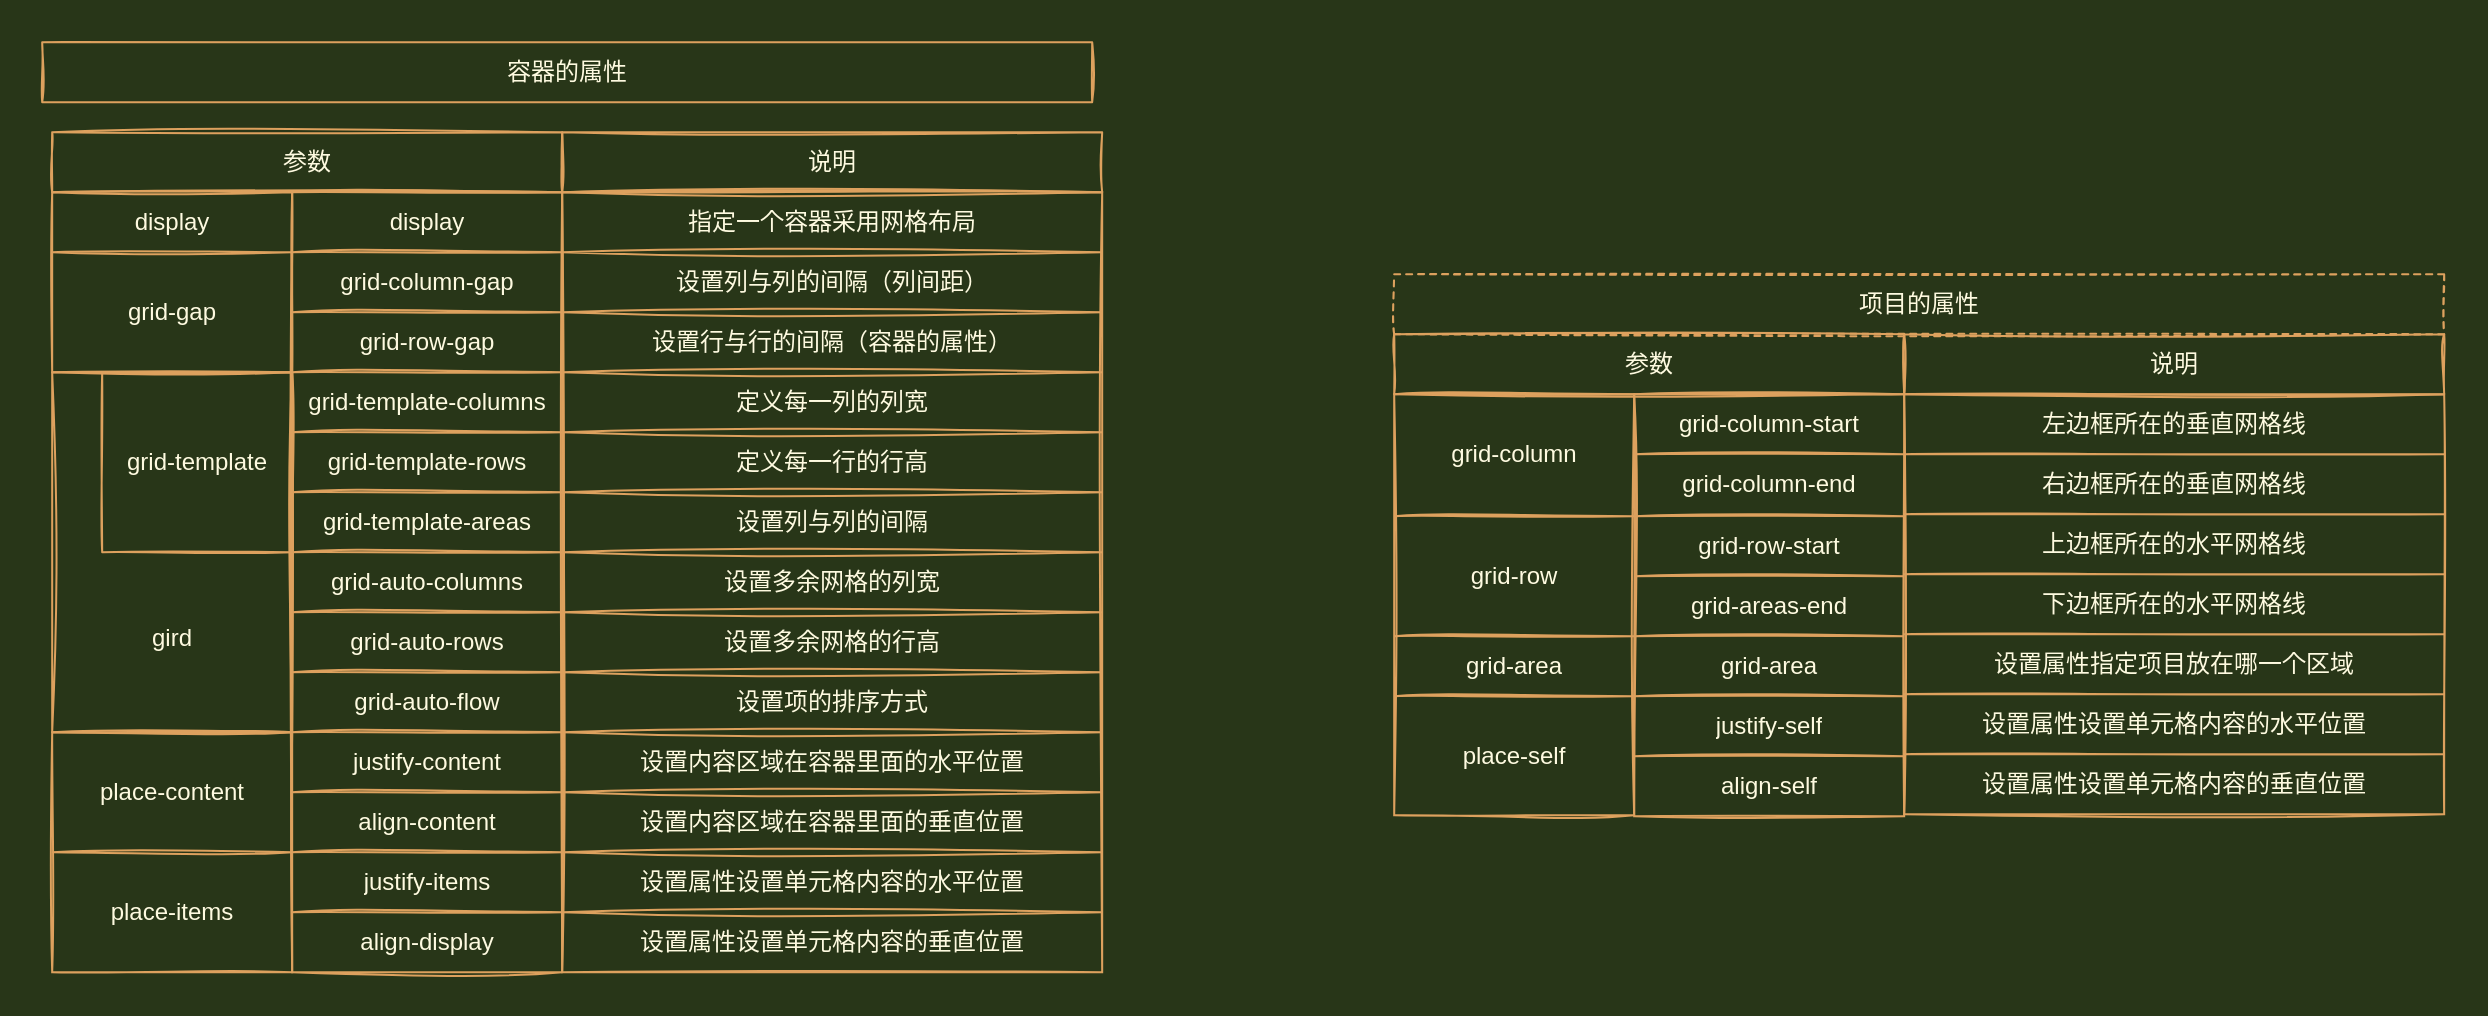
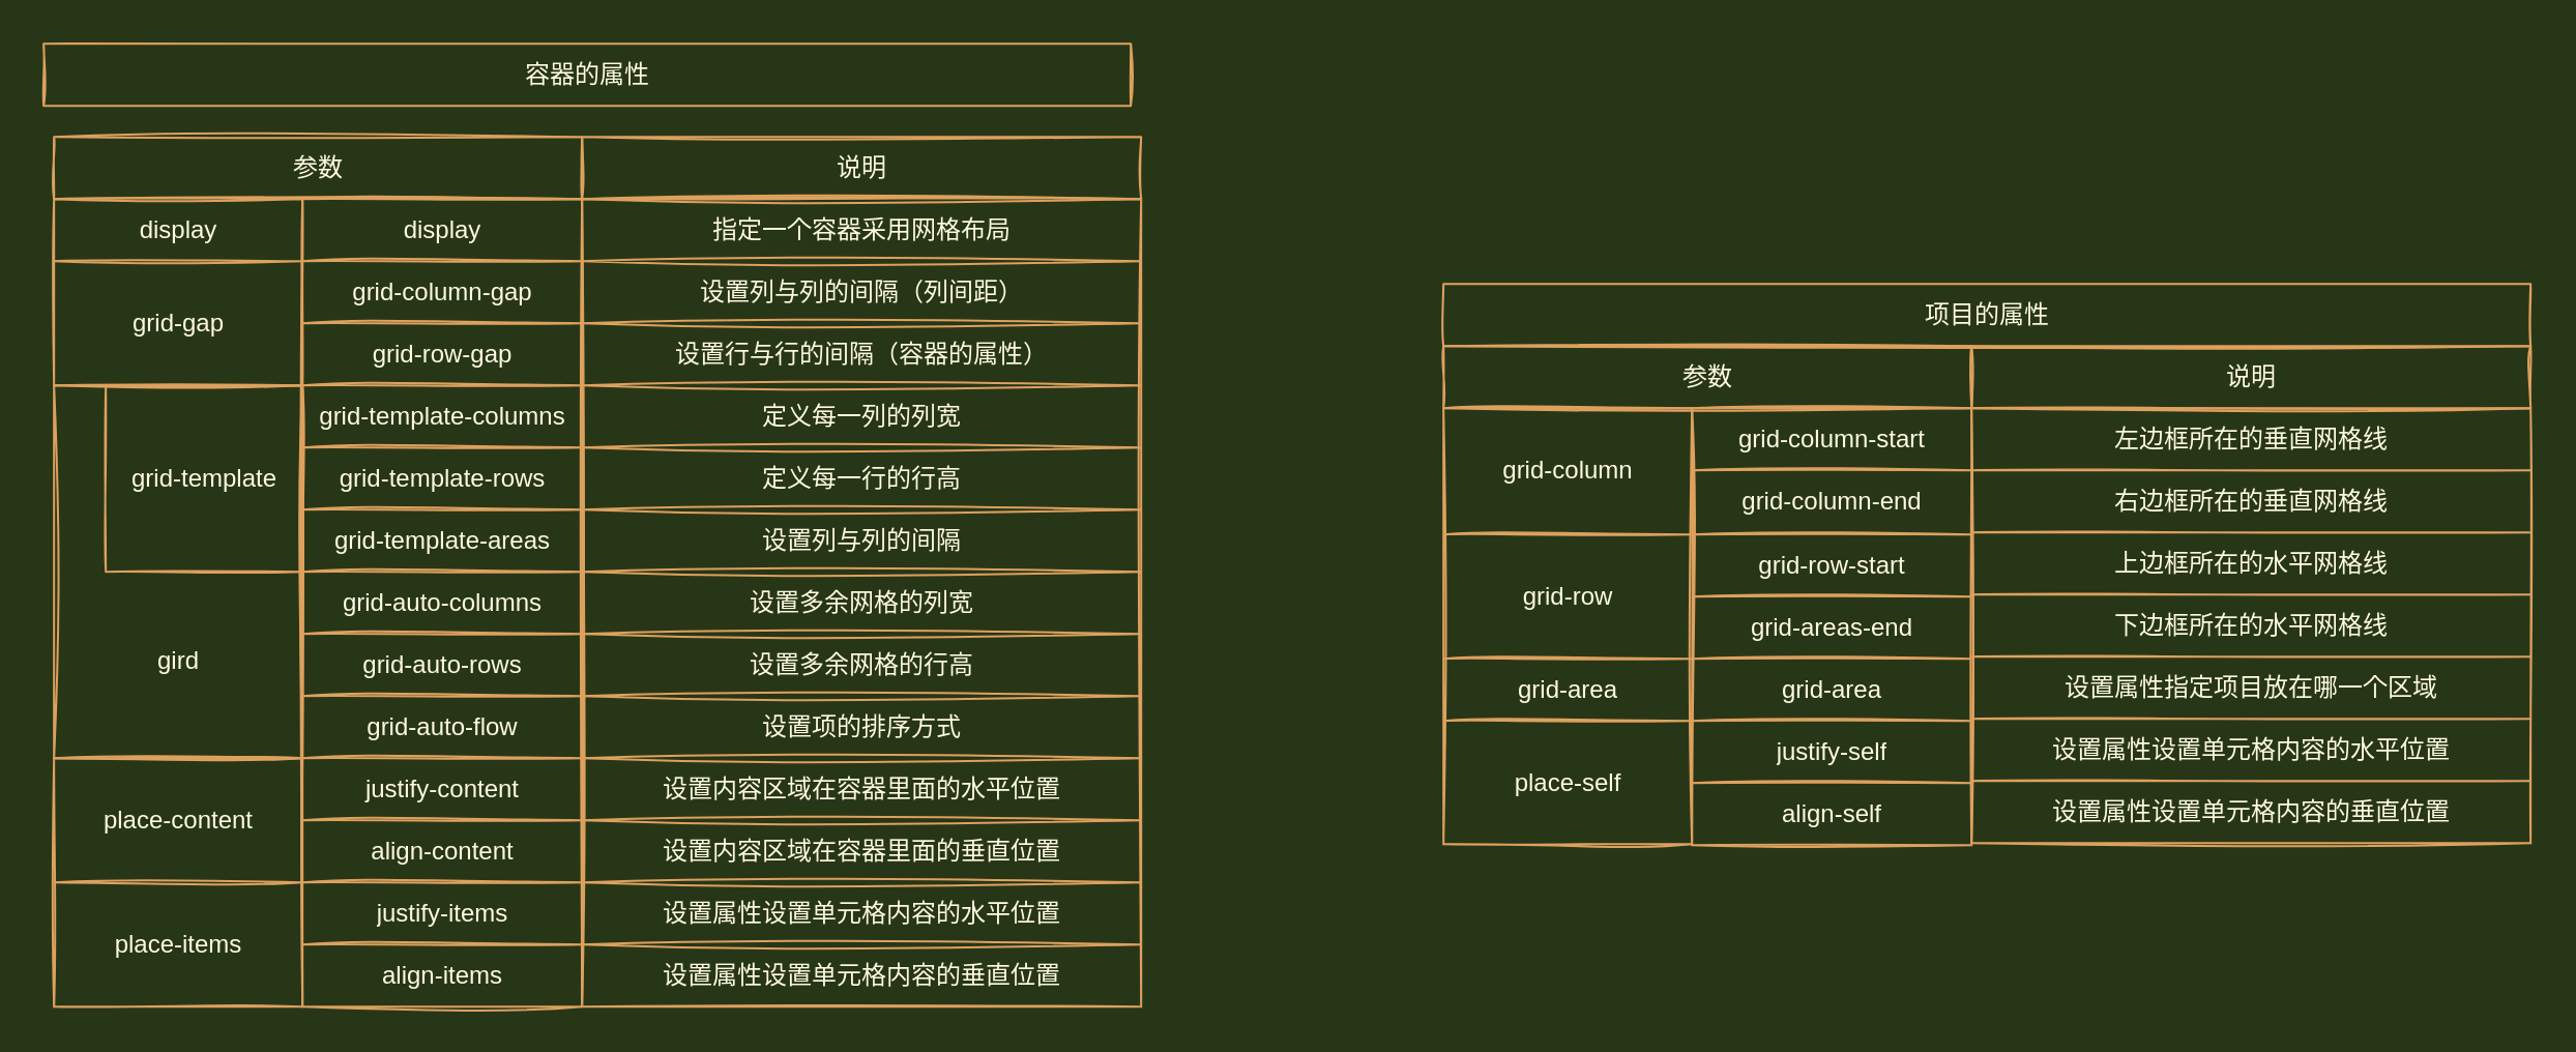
- <mxCell id="112" value="项目的属性" style="rounded=0;whiteSpace=wrap;html=1;strokeWidth=1;fillColor=none;strokeColor=#DDA15E;fontColor=#FEFAE0;sketch=1;dashed=1;" vertex="1" parent="1"><mxGeometry x="696.588" y="136.588" width="525" height="30" as="geometry" /></mxCell>
+ <mxCell id="112" value="项目的属性" style="rounded=0;whiteSpace=wrap;html=1;strokeWidth=1;fillColor=none;strokeColor=#DDA15E;fontColor=#FEFAE0;sketch=1;" vertex="1" parent="1"><mxGeometry x="696.588" y="136.588" width="525" height="30" as="geometry" /></mxCell>
- <mxCell id="35" value="align-display" style="shape=partialRectangle;html=1;whiteSpace=wrap;connectable=0;fillColor=none;top=0;left=0;bottom=0;right=0;overflow=hidden;strokeWidth=1;strokeColor=#DDA15E;fontColor=#FEFAE0;sketch=1;" vertex="1" parent="34"><mxGeometry width="135" height="30" as="geometry"><mxRectangle width="135" height="30" as="alternateBounds" /></mxGeometry></mxCell>
+ <mxCell id="35" value="align-items" style="shape=partialRectangle;html=1;whiteSpace=wrap;connectable=0;fillColor=none;top=0;left=0;bottom=0;right=0;overflow=hidden;strokeWidth=1;strokeColor=#DDA15E;fontColor=#FEFAE0;sketch=1;" vertex="1" parent="34"><mxGeometry width="135" height="30" as="geometry"><mxRectangle width="135" height="30" as="alternateBounds" /></mxGeometry></mxCell>
